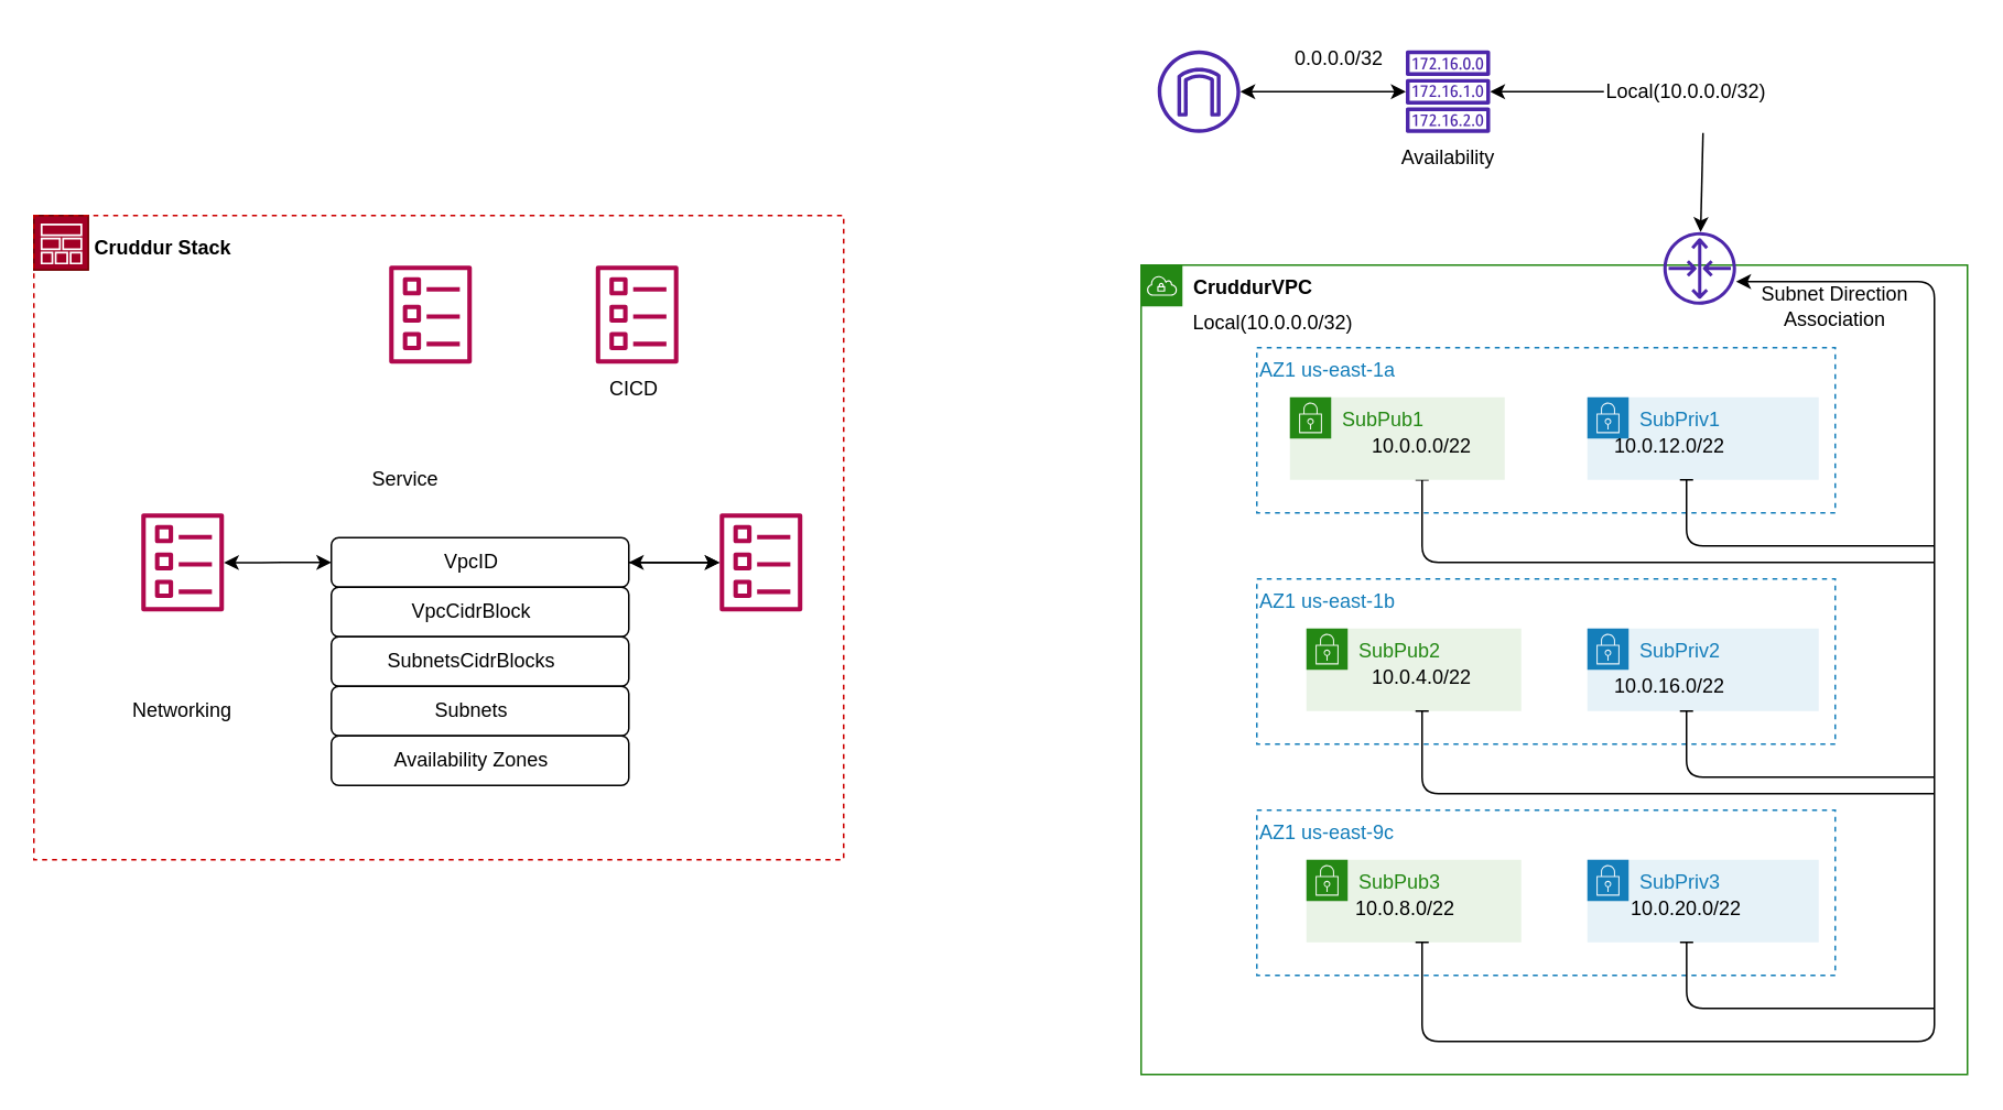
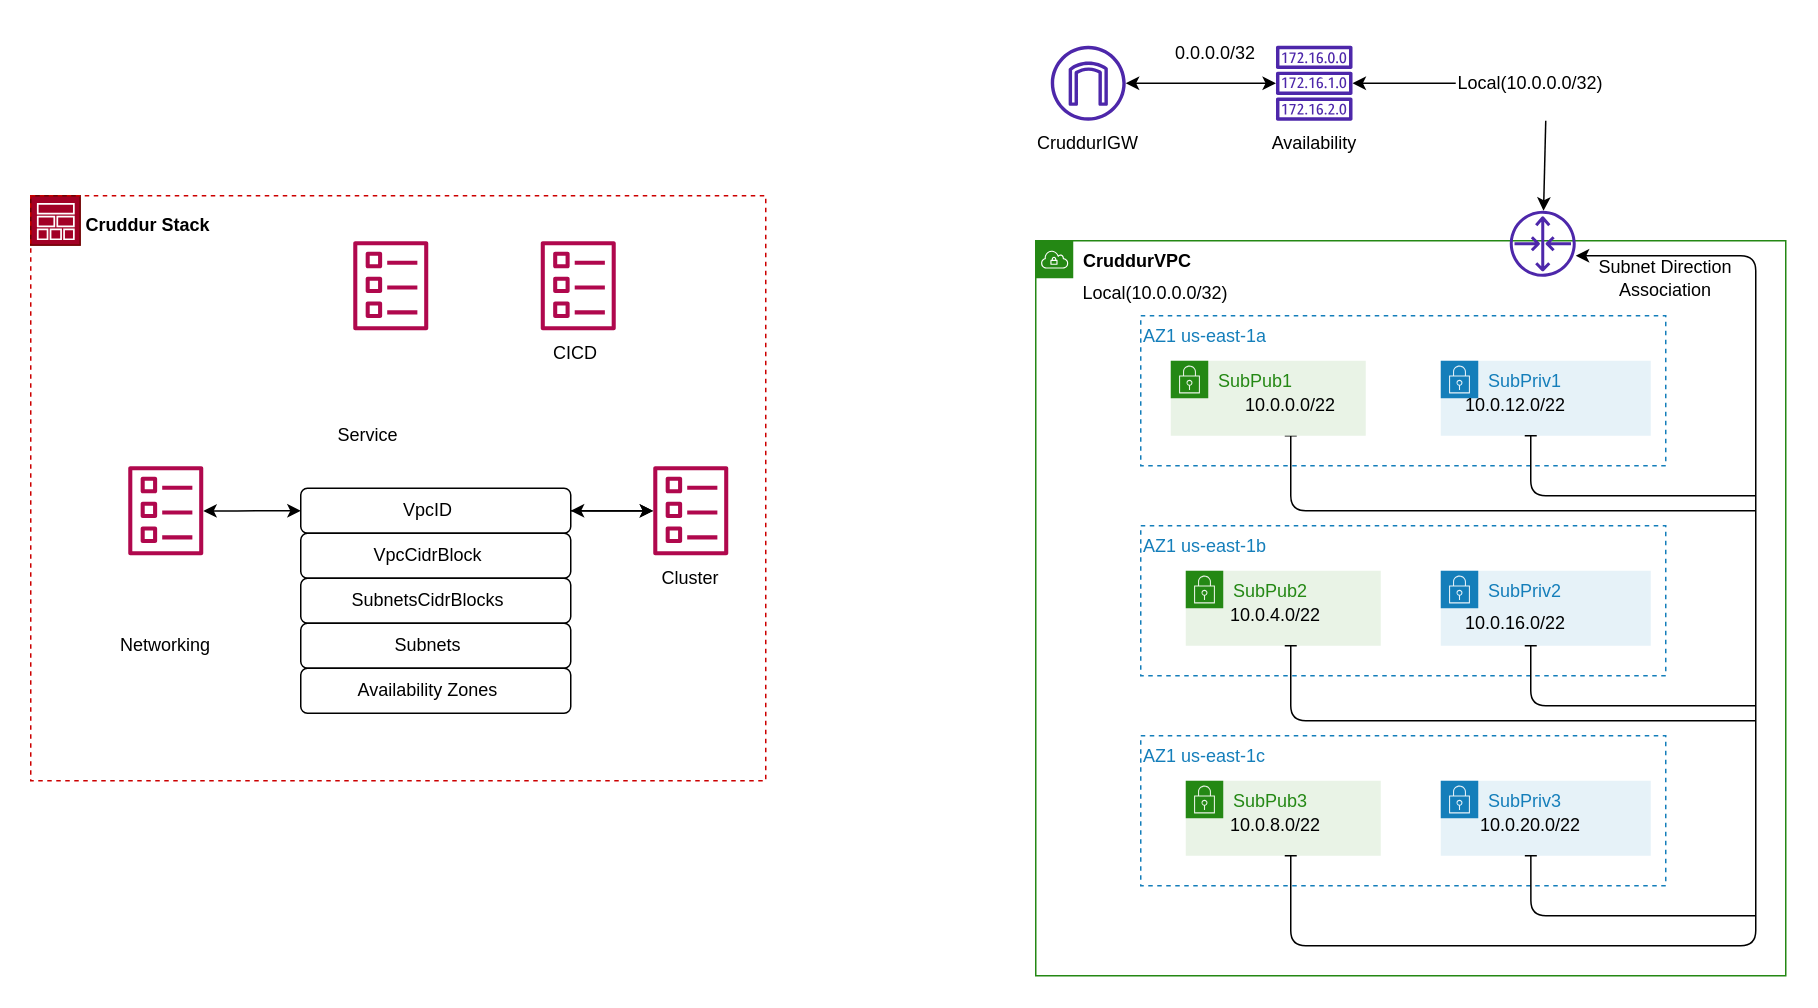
+ <mxCell id="36" value="CruddurIGW" style="text;strokeColor=none;align=center;fillColor=none;html=1;verticalAlign=middle;whiteSpace=wrap;rounded=0;" parent="1" vertex="1"><mxGeometry x="675" y="80" width="100" height="30" as="geometry" /></mxCell>
+ <mxCell id="45" value="Cluster" style="text;strokeColor=none;align=center;fillColor=none;html=1;verticalAlign=middle;whiteSpace=wrap;rounded=0;" vertex="1" parent="1"><mxGeometry x="410" y="370" width="100" height="30" as="geometry" /></mxCell>
- <mxCell id="9" value="10.0.4.0/22" style="text;strokeColor=none;align=center;fillColor=none;html=1;verticalAlign=middle;whiteSpace=wrap;rounded=0;" parent="2" vertex="1"><mxGeometry x="130" y="240" width="80" height="20" as="geometry" /></mxCell>
+ <mxCell id="9" value="10.0.4.0/22" style="text;strokeColor=none;align=center;fillColor=none;html=1;verticalAlign=middle;whiteSpace=wrap;rounded=0;" parent="2" vertex="1"><mxGeometry x="120" y="240" width="80" height="20" as="geometry" /></mxCell>
- <mxCell id="10" value="AZ1 us-east-9c" style="fillColor=none;strokeColor=#147EBA;dashed=1;verticalAlign=top;fontStyle=0;fontColor=#147EBA;whiteSpace=wrap;html=1;align=left;rounded=0;" parent="2" vertex="1"><mxGeometry x="70" y="330" width="350" height="100" as="geometry" /></mxCell>
+ <mxCell id="10" value="AZ1 us-east-1c" style="fillColor=none;strokeColor=#147EBA;dashed=1;verticalAlign=top;fontStyle=0;fontColor=#147EBA;whiteSpace=wrap;html=1;align=left;rounded=0;" parent="2" vertex="1"><mxGeometry x="70" y="330" width="350" height="100" as="geometry" /></mxCell>
